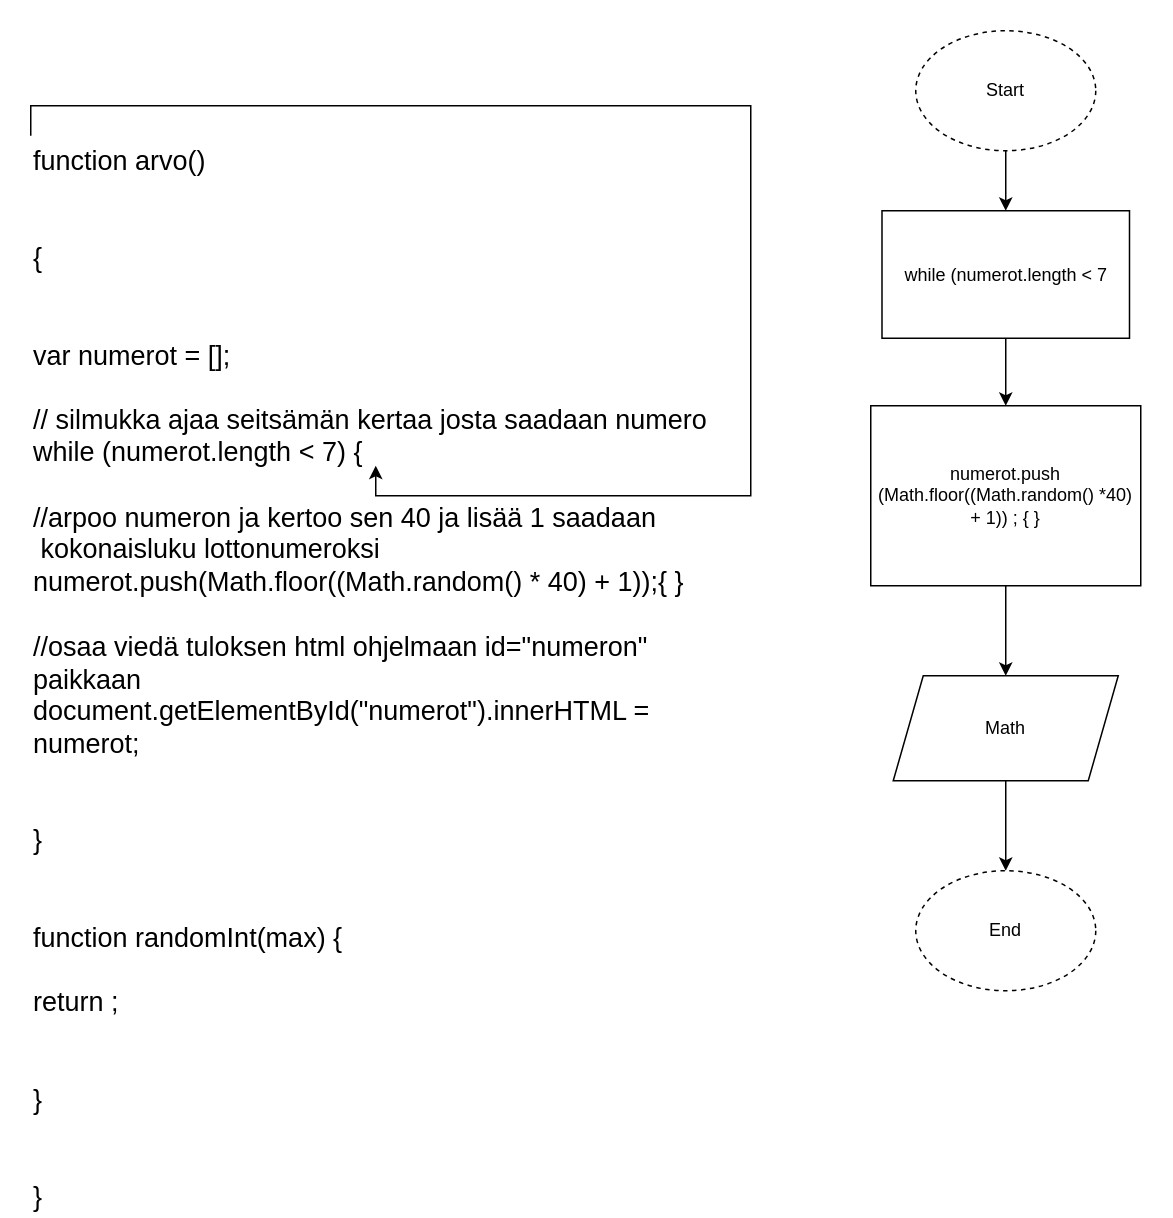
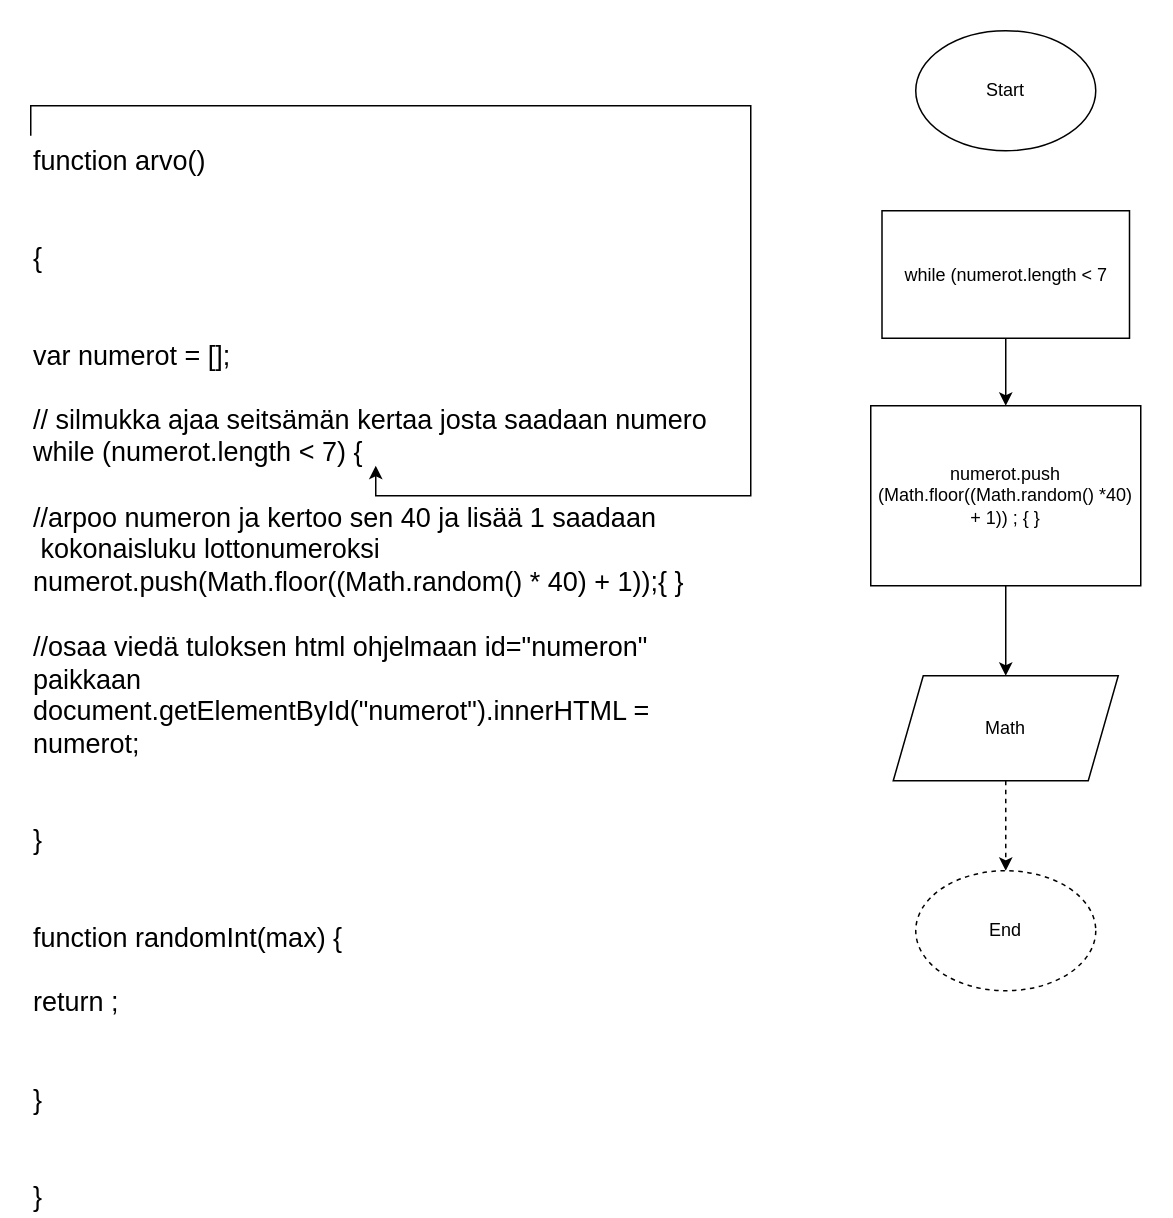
- <mxCell id="4" value="Start" style="ellipse;whiteSpace=wrap;html=1;dashed=1;" vertex="1" parent="1"><mxGeometry x="610" y="20" width="120" height="80" as="geometry" /></mxCell>
+ <mxCell id="4" value="Start" style="ellipse;whiteSpace=wrap;html=1;" vertex="1" parent="1"><mxGeometry x="610" y="20" width="120" height="80" as="geometry" /></mxCell>
- <mxCell id="3" style="edgeStyle=orthogonalEdgeStyle;rounded=0;orthogonalLoop=1;jettySize=auto;html=1;exitX=0.5;exitY=1;exitDx=0;exitDy=0;entryX=0.5;entryY=0;entryDx=0;entryDy=0;" edge="1" parent="1" source="4" target="7"><mxGeometry relative="1" as="geometry" /></mxCell>
- <mxCell id="10" style="edgeStyle=orthogonalEdgeStyle;rounded=0;orthogonalLoop=1;jettySize=auto;html=1;exitX=0.5;exitY=1;exitDx=0;exitDy=0;entryX=0.5;entryY=0;entryDx=0;entryDy=0;" edge="1" parent="1" source="11" target="12"><mxGeometry relative="1" as="geometry" /></mxCell>
+ <mxCell id="10" style="edgeStyle=orthogonalEdgeStyle;rounded=0;orthogonalLoop=1;jettySize=auto;html=1;exitX=0.5;exitY=1;exitDx=0;exitDy=0;entryX=0.5;entryY=0;entryDx=0;entryDy=0;dashed=1;" edge="1" parent="1" source="11" target="12"><mxGeometry relative="1" as="geometry" /></mxCell>
